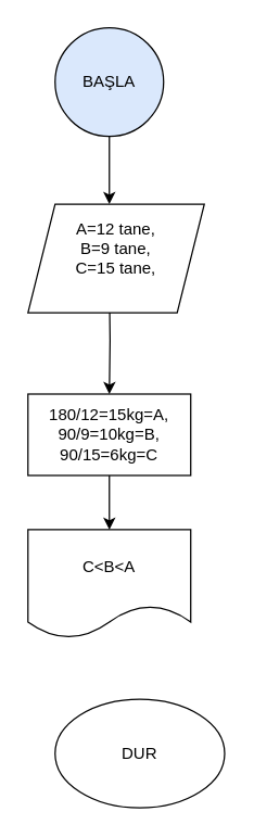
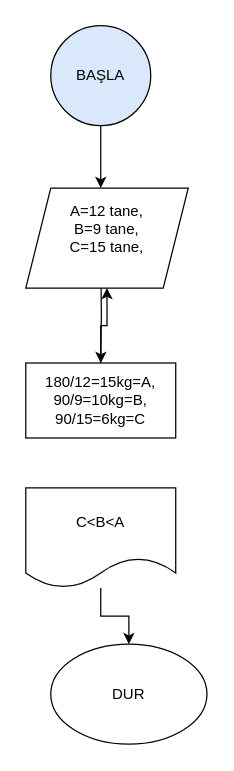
- <mxCell id="6" value="" style="edgeStyle=orthogonalEdgeStyle;rounded=0;orthogonalLoop=1;jettySize=auto;html=1;" edge="1" parent="1" source="7" target="10"><mxGeometry relative="1" as="geometry" /></mxCell>
+ <mxCell id="6" value="" style="edgeStyle=orthogonalEdgeStyle;rounded=0;orthogonalLoop=1;jettySize=auto;html=1;" edge="1" parent="1" source="7" target="8"><mxGeometry relative="1" as="geometry" /></mxCell>
+ <mxCell id="9" value="" style="edgeStyle=orthogonalEdgeStyle;rounded=0;orthogonalLoop=1;jettySize=auto;html=1;" edge="1" parent="1" source="10" target="3"><mxGeometry relative="1" as="geometry" /></mxCell>
